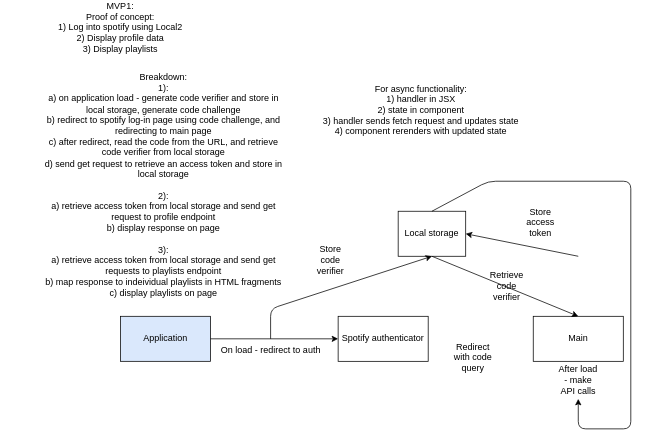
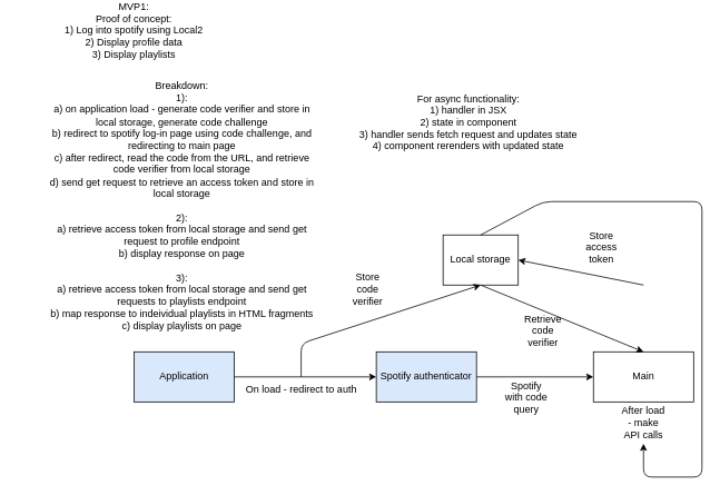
- <mxCell id="17" value="Retrieve code verifier" style="text;html=1;strokeColor=none;fillColor=none;align=center;verticalAlign=middle;whiteSpace=wrap;rounded=0;" vertex="1" parent="1"><mxGeometry x="645" y="365" width="60" height="30" as="geometry" /></mxCell>
+ <mxCell id="17" value="Retrieve code verifier" style="text;html=1;strokeColor=none;fillColor=none;align=center;verticalAlign=middle;whiteSpace=wrap;rounded=0;" vertex="1" parent="1"><mxGeometry x="620" y="380" width="60" height="30" as="geometry" /></mxCell>
- <mxCell id="10" value="Spotify authenticator" style="rounded=0;whiteSpace=wrap;html=1;" vertex="1" parent="1"><mxGeometry x="450" y="420" width="120" height="60" as="geometry" /></mxCell>
+ <mxCell id="10" value="Spotify authenticator" style="rounded=0;whiteSpace=wrap;html=1;fillColor=#dae8fc;" vertex="1" parent="1"><mxGeometry x="450" y="420" width="120" height="60" as="geometry" /></mxCell>
+ <mxCell id="12" value="" style="endArrow=classic;html=1;exitX=1;exitY=0.5;exitDx=0;exitDy=0;entryX=0;entryY=0.5;entryDx=0;entryDy=0;" edge="1" parent="1" source="10" target="11"><mxGeometry width="50" height="50" relative="1" as="geometry"><mxPoint x="750" y="490" as="sourcePoint" /><mxPoint x="800" y="440" as="targetPoint" /></mxGeometry></mxCell>
- <mxCell id="13" value="Redirect with code query" style="text;html=1;strokeColor=none;fillColor=none;align=center;verticalAlign=middle;whiteSpace=wrap;rounded=0;" vertex="1" parent="1"><mxGeometry x="600" y="460" width="60" height="30" as="geometry" /></mxCell>
+ <mxCell id="13" value="Spotify with code query" style="text;html=1;strokeColor=none;fillColor=none;align=center;verticalAlign=middle;whiteSpace=wrap;rounded=0;" vertex="1" parent="1"><mxGeometry x="600" y="460" width="60" height="30" as="geometry" /></mxCell>
